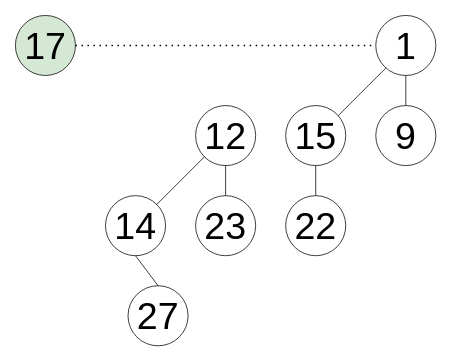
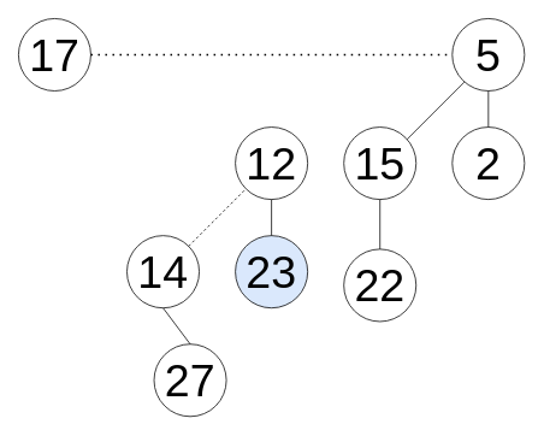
- <mxCell id="2" value="&lt;font style=&quot;font-size: 50px&quot;&gt;17&lt;/font&gt;" style="ellipse;whiteSpace=wrap;html=1;aspect=fixed;fillColor=#d5e8d4;" vertex="1" parent="1"><mxGeometry x="20" y="20" width="80" height="80" as="geometry" /></mxCell>
+ <mxCell id="2" value="&lt;font style=&quot;font-size: 50px&quot;&gt;17&lt;/font&gt;" style="ellipse;whiteSpace=wrap;html=1;aspect=fixed;" vertex="1" parent="1"><mxGeometry x="20" y="20" width="80" height="80" as="geometry" /></mxCell>
- <mxCell id="3" value="&lt;font style=&quot;font-size: 50px&quot;&gt;1&lt;/font&gt;" style="ellipse;whiteSpace=wrap;html=1;aspect=fixed;" vertex="1" parent="1"><mxGeometry x="500" y="20" width="80" height="80" as="geometry" /></mxCell>
+ <mxCell id="3" value="&lt;font style=&quot;font-size: 50px&quot;&gt;5&lt;/font&gt;" style="ellipse;whiteSpace=wrap;html=1;aspect=fixed;" vertex="1" parent="1"><mxGeometry x="500" y="20" width="80" height="80" as="geometry" /></mxCell>
- <mxCell id="4" value="&lt;font style=&quot;font-size: 50px&quot;&gt;9&lt;br&gt;&lt;/font&gt;" style="ellipse;whiteSpace=wrap;html=1;aspect=fixed;" vertex="1" parent="1"><mxGeometry x="500" y="140" width="80" height="80" as="geometry" /></mxCell>
+ <mxCell id="4" value="&lt;font style=&quot;font-size: 50px&quot;&gt;2&lt;br&gt;&lt;/font&gt;" style="ellipse;whiteSpace=wrap;html=1;aspect=fixed;" vertex="1" parent="1"><mxGeometry x="500" y="140" width="80" height="80" as="geometry" /></mxCell>
- <mxCell id="15" value="" style="endArrow=none;html=1;entryX=0;entryY=1;entryDx=0;entryDy=0;exitX=1;exitY=0;exitDx=0;exitDy=0;" edge="1" parent="1" source="9" target="6"><mxGeometry width="50" height="50" relative="1" as="geometry"><mxPoint x="210" y="260" as="sourcePoint" /><mxPoint x="260" y="210" as="targetPoint" /></mxGeometry></mxCell>
+ <mxCell id="15" value="" style="endArrow=none;html=1;entryX=0;entryY=1;entryDx=0;entryDy=0;exitX=1;exitY=0;exitDx=0;exitDy=0;dashed=1;" edge="1" parent="1" source="9" target="6"><mxGeometry width="50" height="50" relative="1" as="geometry"><mxPoint x="210" y="260" as="sourcePoint" /><mxPoint x="260" y="210" as="targetPoint" /></mxGeometry></mxCell>
- <mxCell id="8" value="&lt;font style=&quot;font-size: 50px&quot;&gt;23&lt;/font&gt;" style="ellipse;whiteSpace=wrap;html=1;aspect=fixed;" vertex="1" parent="1"><mxGeometry x="260" y="260" width="80" height="80" as="geometry" /></mxCell>
+ <mxCell id="8" value="&lt;font style=&quot;font-size: 50px&quot;&gt;23&lt;/font&gt;" style="ellipse;whiteSpace=wrap;html=1;aspect=fixed;fillColor=#dae8fc;" vertex="1" parent="1"><mxGeometry x="260" y="260" width="80" height="80" as="geometry" /></mxCell>
- <mxCell id="7" value="&lt;font style=&quot;font-size: 50px&quot;&gt;22&lt;/font&gt;" style="ellipse;whiteSpace=wrap;html=1;aspect=fixed;" vertex="1" parent="1"><mxGeometry x="380" y="260" width="80" height="80" as="geometry" /></mxCell>
+ <mxCell id="7" value="&lt;font style=&quot;font-size: 50px&quot;&gt;22&lt;/font&gt;" style="ellipse;whiteSpace=wrap;html=1;aspect=fixed;" vertex="1" parent="1"><mxGeometry x="380" y="275" width="80" height="80" as="geometry" /></mxCell>
